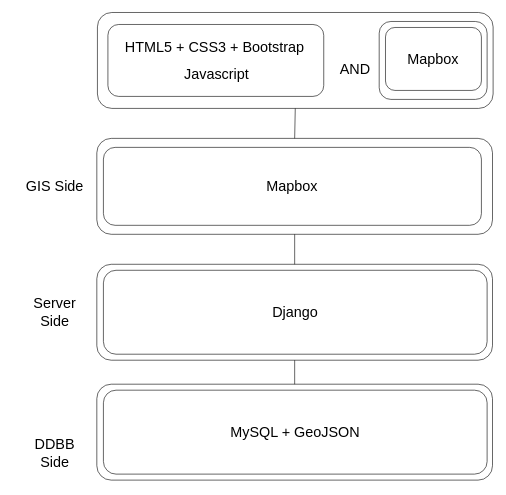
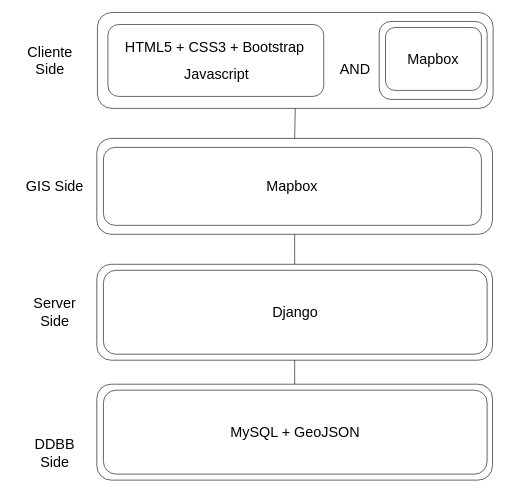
+ <mxCell id="15" value="&lt;font style=&quot;font-size: 24px&quot;&gt;Cliente Side&lt;/font&gt;" style="text;html=1;strokeColor=none;fillColor=none;align=center;verticalAlign=middle;whiteSpace=wrap;rounded=0;fontSize=18;" parent="1" vertex="1"><mxGeometry x="20" y="70" width="126" height="60" as="geometry" /></mxCell>
